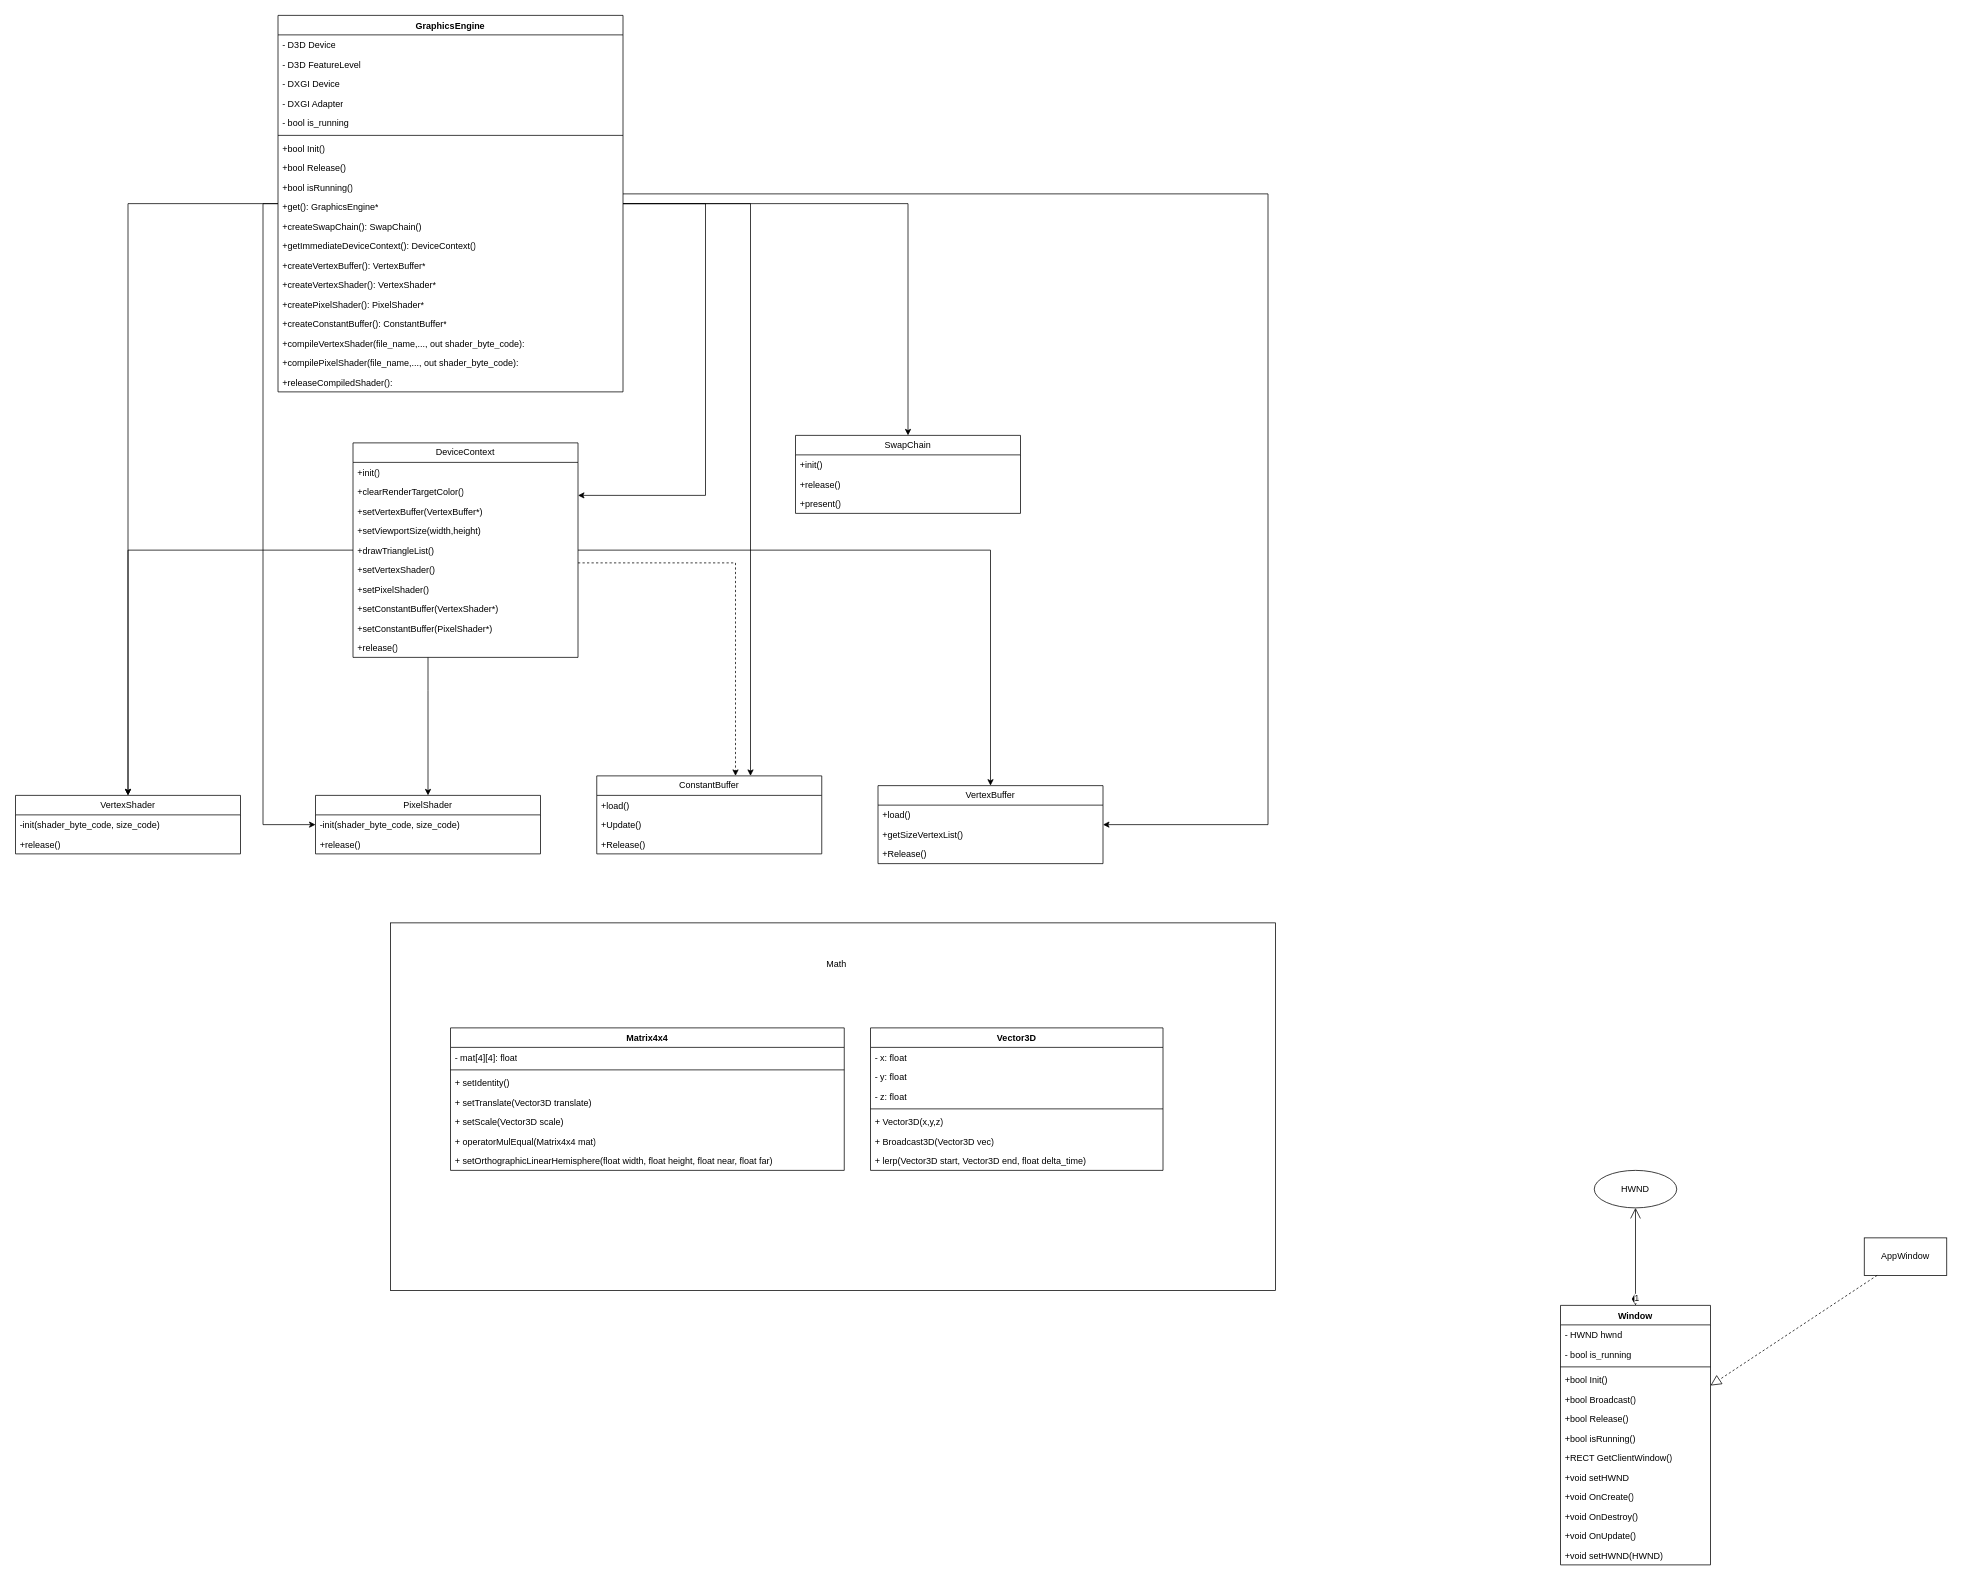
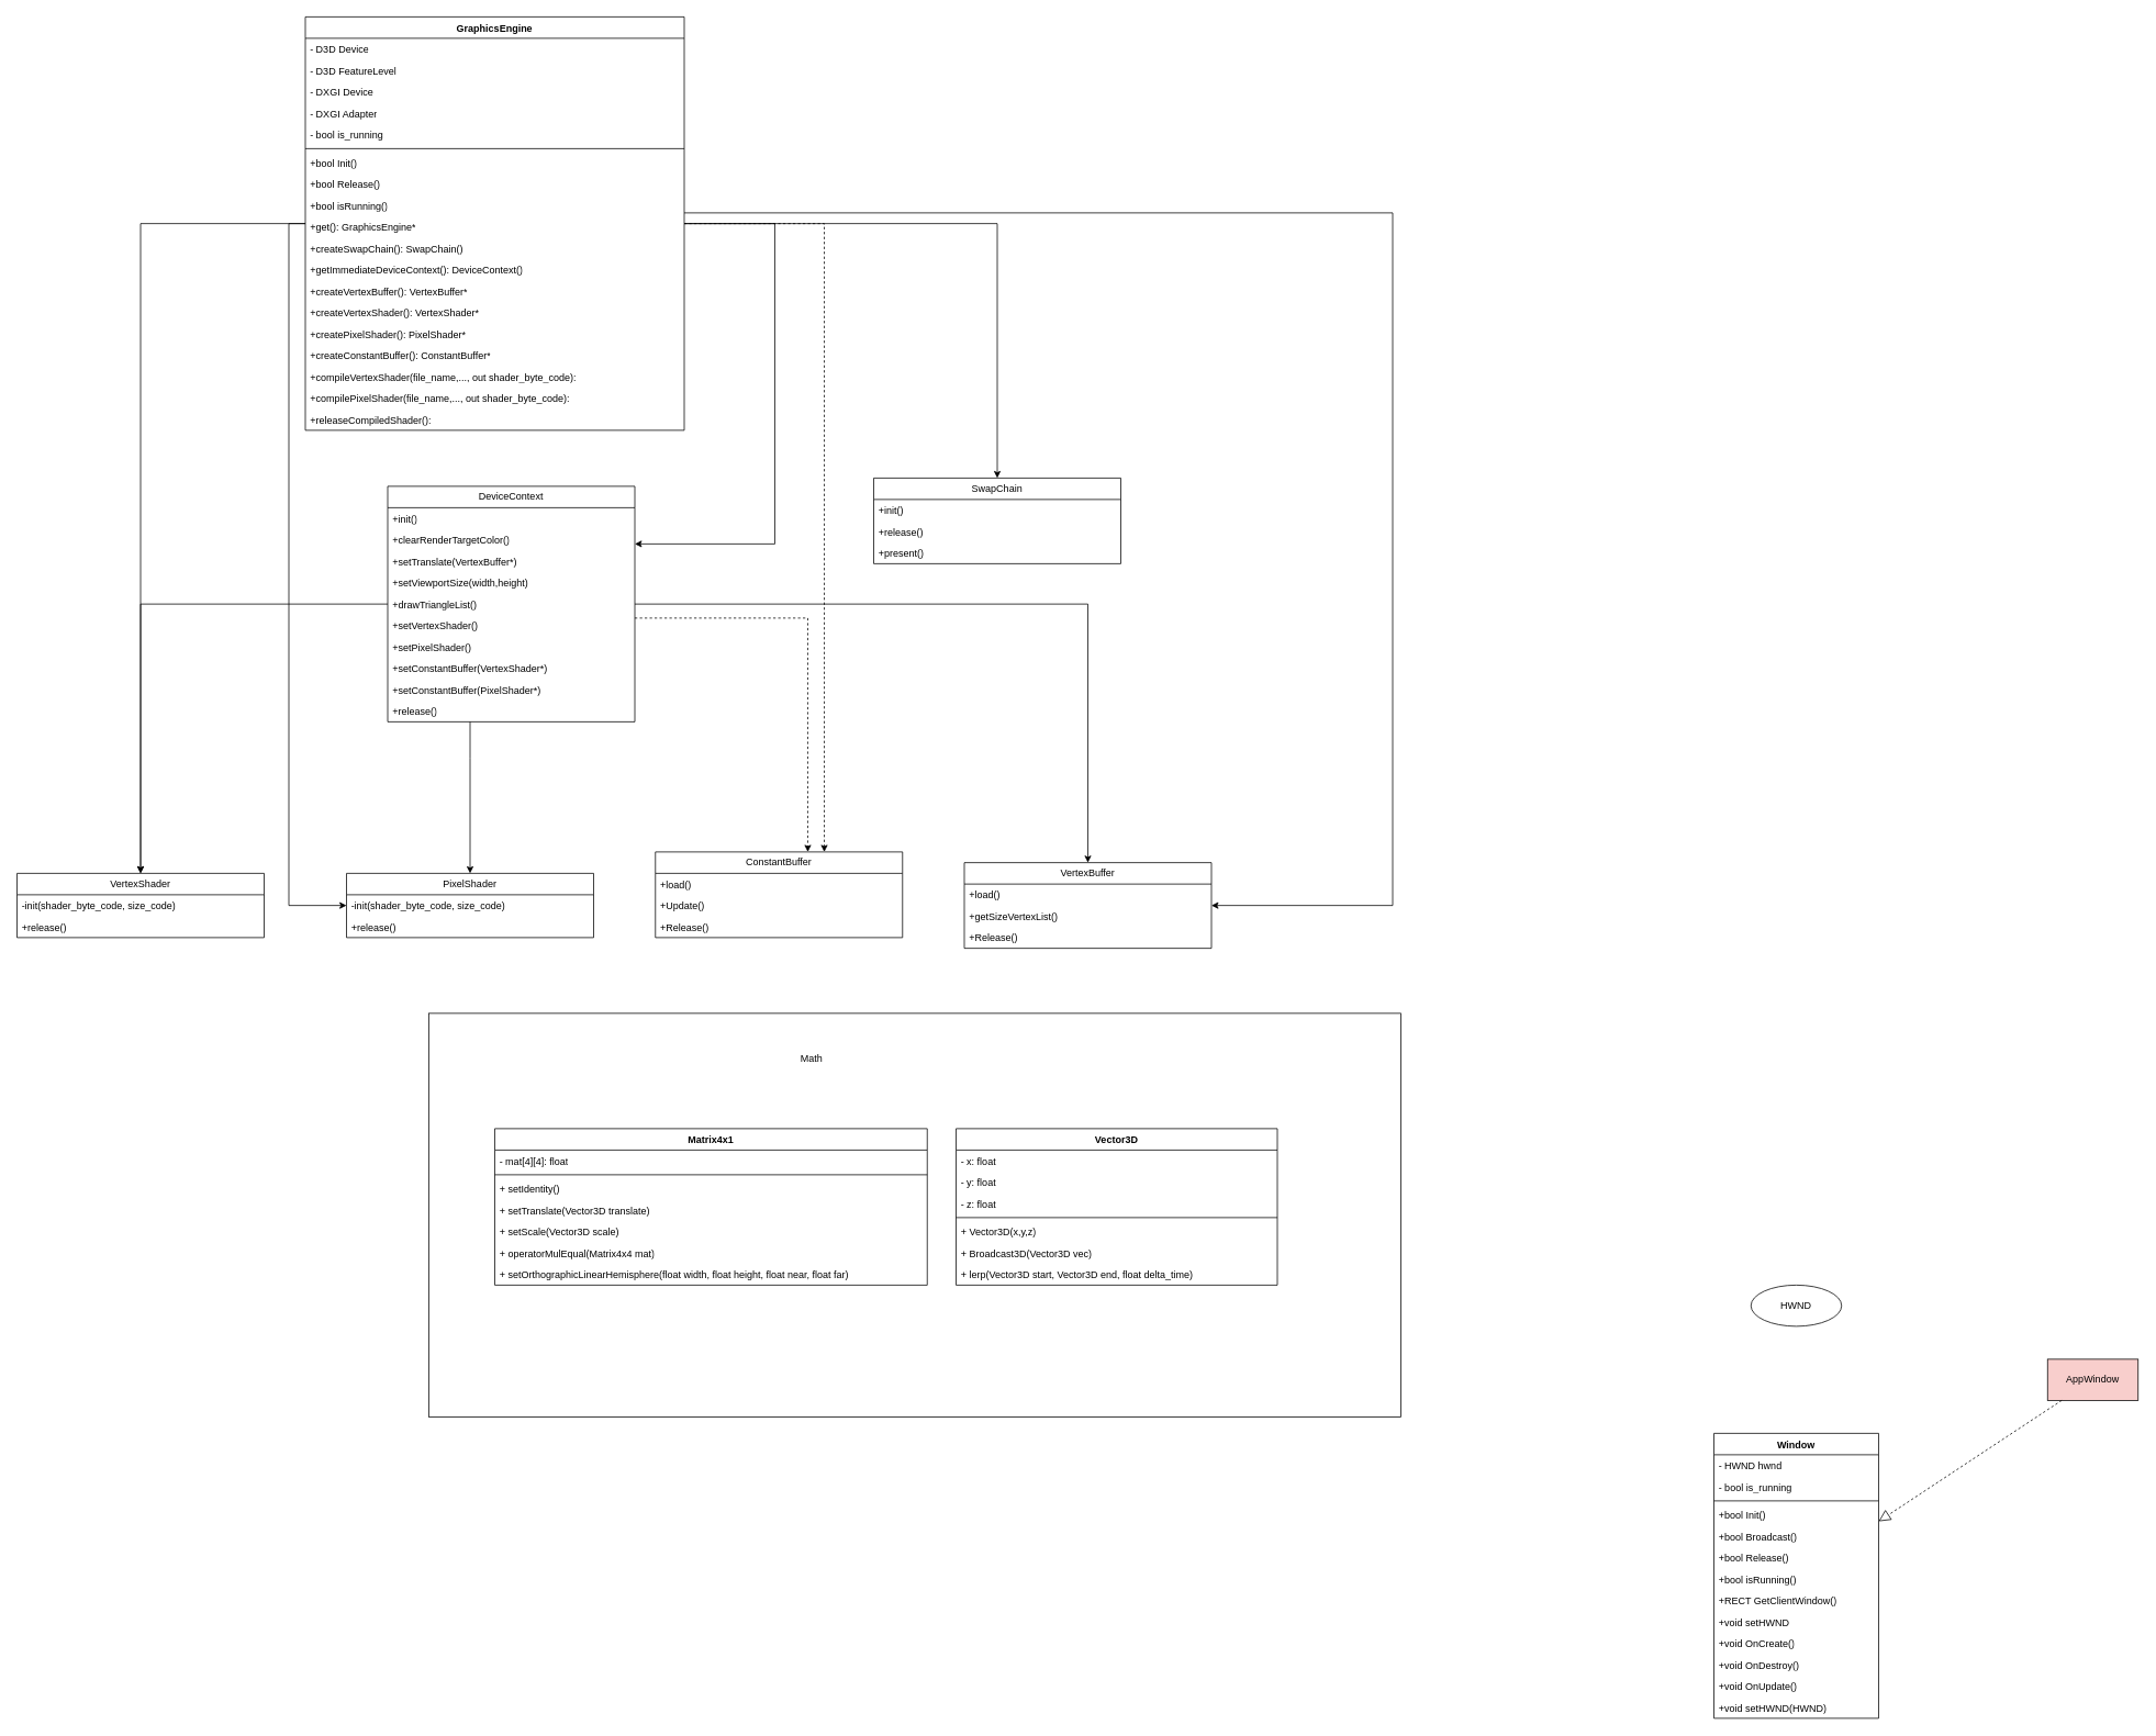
- <mxCell id="22" style="edgeStyle=orthogonalEdgeStyle;rounded=0;orthogonalLoop=1;jettySize=auto;html=1;" parent="1" source="23" target="75" edge="1"><mxGeometry relative="1" as="geometry"><Array as="points"><mxPoint x="1000" y="271" /></Array></mxGeometry></mxCell>
+ <mxCell id="22" style="edgeStyle=orthogonalEdgeStyle;rounded=0;orthogonalLoop=1;jettySize=auto;html=1;dashed=1;" parent="1" source="23" target="75" edge="1"><mxGeometry relative="1" as="geometry"><Array as="points"><mxPoint x="1000" y="271" /></Array></mxGeometry></mxCell>
- <mxCell id="55" value="+setVertexBuffer(VertexBuffer*)" style="text;strokeColor=none;fillColor=none;align=left;verticalAlign=top;spacingLeft=4;spacingRight=4;overflow=hidden;rotatable=0;points=[[0,0.5],[1,0.5]];portConstraint=eastwest;whiteSpace=wrap;html=1;" parent="52" vertex="1"><mxGeometry y="78" width="300" height="26" as="geometry" /></mxCell>
+ <mxCell id="55" value="+setTranslate(VertexBuffer*)" style="text;strokeColor=none;fillColor=none;align=left;verticalAlign=top;spacingLeft=4;spacingRight=4;overflow=hidden;rotatable=0;points=[[0,0.5],[1,0.5]];portConstraint=eastwest;whiteSpace=wrap;html=1;" parent="52" vertex="1"><mxGeometry y="78" width="300" height="26" as="geometry" /></mxCell>
- <mxCell id="96" value="Math" style="text;html=1;strokeColor=none;fillColor=none;align=center;verticalAlign=middle;whiteSpace=wrap;rounded=0;" vertex="1" parent="1"><mxGeometry x="920" y="1250" width="390" height="70" as="geometry" /></mxCell>
+ <mxCell id="96" value="Math" style="text;html=1;strokeColor=none;fillColor=none;align=center;verticalAlign=middle;whiteSpace=wrap;rounded=0;" vertex="1" parent="1"><mxGeometry x="790" y="1250" width="390" height="70" as="geometry" /></mxCell>
- <mxCell id="88" value="Matrix4x4" style="swimlane;fontStyle=1;align=center;verticalAlign=top;childLayout=stackLayout;horizontal=1;startSize=26;horizontalStack=0;resizeParent=1;resizeParentMax=0;resizeLast=0;collapsible=1;marginBottom=0;whiteSpace=wrap;html=1;" vertex="1" parent="1"><mxGeometry x="600" y="1370" width="525" height="190" as="geometry" /></mxCell>
+ <mxCell id="88" value="Matrix4x1" style="swimlane;fontStyle=1;align=center;verticalAlign=top;childLayout=stackLayout;horizontal=1;startSize=26;horizontalStack=0;resizeParent=1;resizeParentMax=0;resizeLast=0;collapsible=1;marginBottom=0;whiteSpace=wrap;html=1;" vertex="1" parent="1"><mxGeometry x="600" y="1370" width="525" height="190" as="geometry" /></mxCell>
- <mxCell id="17" value="1" style="endArrow=open;html=1;endSize=12;startArrow=diamondThin;startSize=14;startFill=1;edgeStyle=orthogonalEdgeStyle;align=left;verticalAlign=bottom;rounded=0;" parent="1" source="2" target="16" edge="1"><mxGeometry x="-1" y="3" relative="1" as="geometry"><mxPoint x="2230" y="2050" as="sourcePoint" /><mxPoint x="2390" y="2050" as="targetPoint" /></mxGeometry></mxCell>
- <mxCell id="18" value="AppWindow" style="html=1;whiteSpace=wrap;" parent="1" vertex="1"><mxGeometry x="2485" y="1650" width="110" height="50" as="geometry" /></mxCell>
+ <mxCell id="18" value="AppWindow" style="html=1;whiteSpace=wrap;fillColor=#f8cecc;" parent="1" vertex="1"><mxGeometry x="2485" y="1650" width="110" height="50" as="geometry" /></mxCell>
